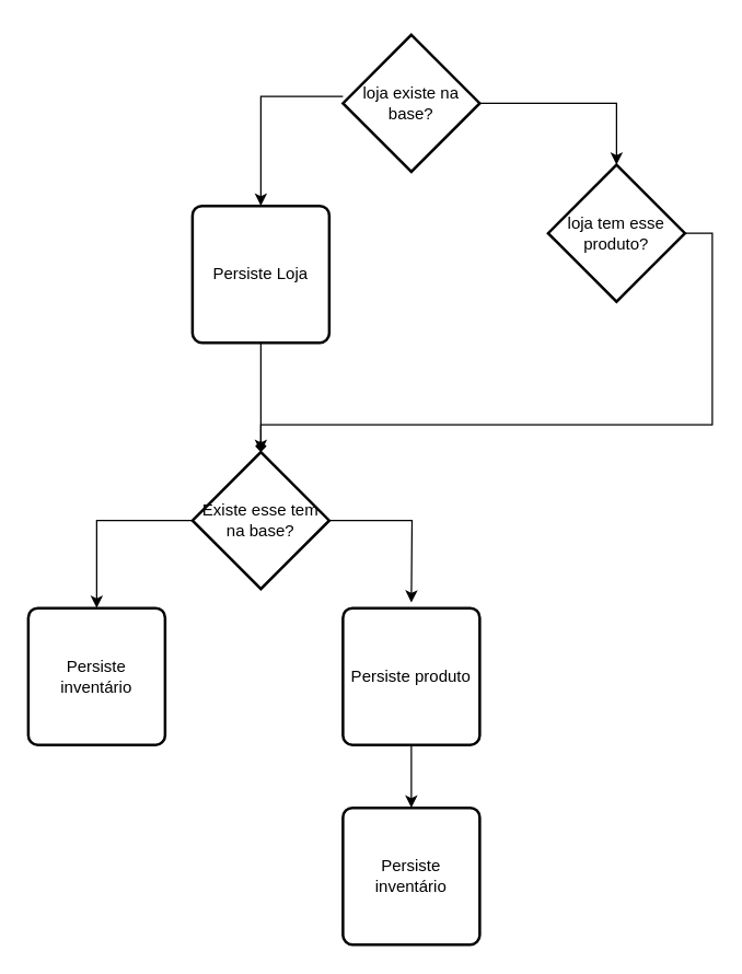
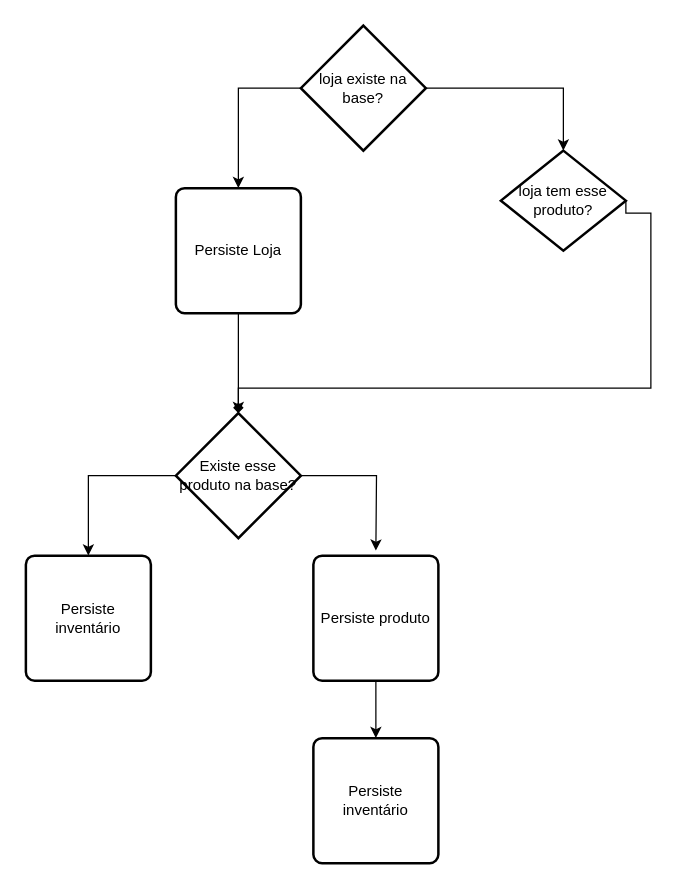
- <mxCell id="4" value="loja existe na base?" style="strokeWidth=2;html=1;shape=mxgraph.flowchart.decision;whiteSpace=wrap;" vertex="1" parent="1"><mxGeometry x="250" y="25" width="100" height="100" as="geometry" /></mxCell>
+ <mxCell id="4" value="loja existe na base?" style="strokeWidth=2;html=1;shape=mxgraph.flowchart.decision;whiteSpace=wrap;" vertex="1" parent="1"><mxGeometry x="240" y="20" width="100" height="100" as="geometry" /></mxCell>
- <mxCell id="15" value="loja tem esse produto?" style="strokeWidth=2;html=1;shape=mxgraph.flowchart.decision;whiteSpace=wrap;" vertex="1" parent="1"><mxGeometry x="400" y="120" width="100" height="100" as="geometry" /></mxCell>
+ <mxCell id="15" value="loja tem esse produto?" style="strokeWidth=2;html=1;shape=mxgraph.flowchart.decision;whiteSpace=wrap;" vertex="1" parent="1"><mxGeometry x="400" y="120" width="100" height="80" as="geometry" /></mxCell>
- <mxCell id="9" value="Existe esse tem na base?" style="strokeWidth=2;html=1;shape=mxgraph.flowchart.decision;whiteSpace=wrap;" vertex="1" parent="1"><mxGeometry x="140" y="330" width="100" height="100" as="geometry" /></mxCell>
+ <mxCell id="9" value="Existe esse produto na base?" style="strokeWidth=2;html=1;shape=mxgraph.flowchart.decision;whiteSpace=wrap;" vertex="1" parent="1"><mxGeometry x="140" y="330" width="100" height="100" as="geometry" /></mxCell>
